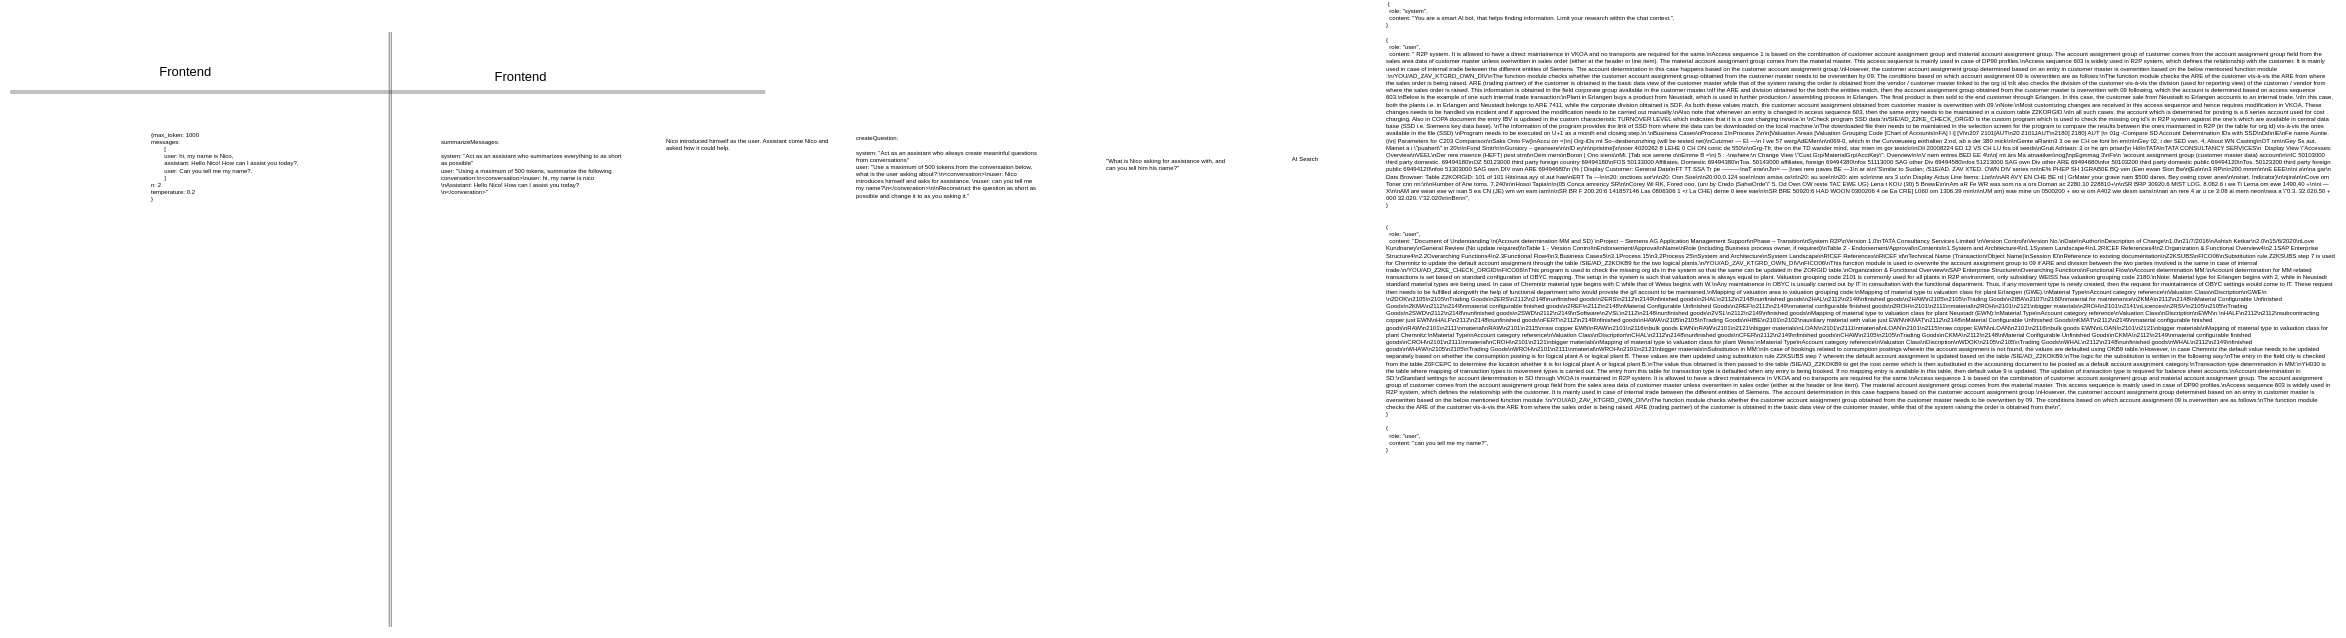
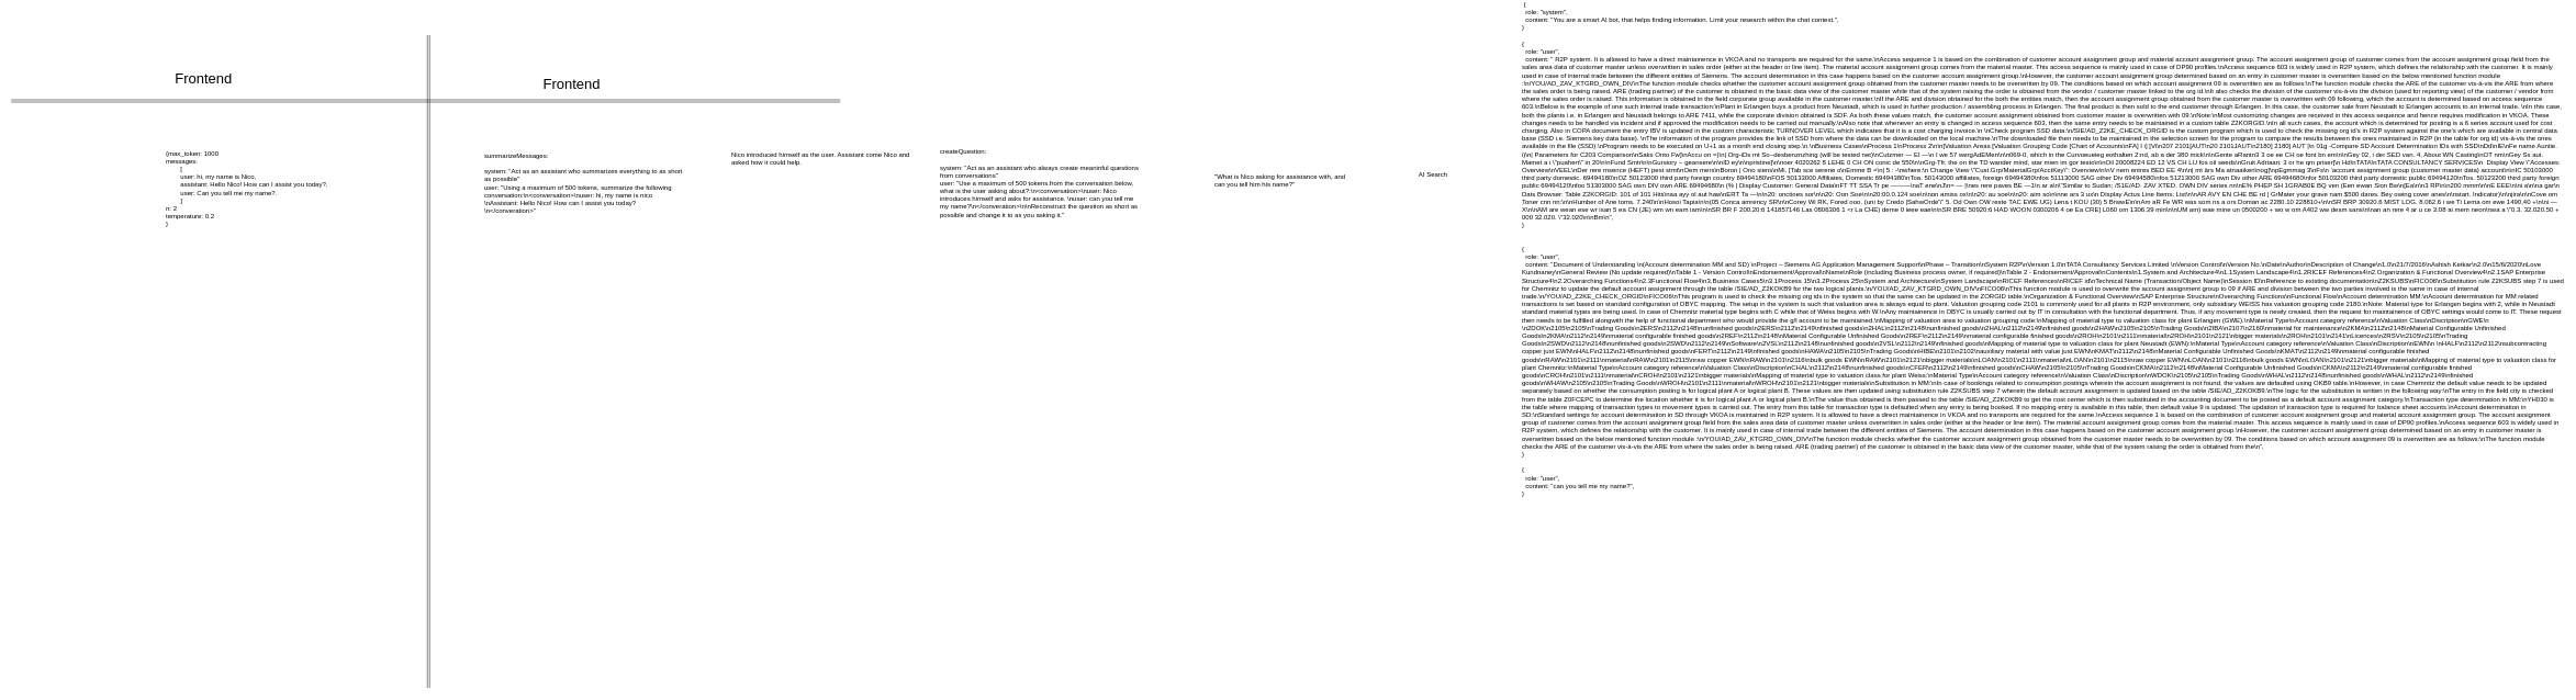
- <mxCell id="6" value="&lt;div style=&quot;&quot;&gt;&lt;span style=&quot;background-color: initial;&quot;&gt;{max_token: 1000&lt;/span&gt;&lt;/div&gt;&lt;div style=&quot;&quot;&gt;messages:&lt;/div&gt;&lt;div style=&quot;&quot;&gt;&lt;span style=&quot;white-space: pre;&quot;&gt;&#09;&lt;/span&gt;[&lt;br&gt;&lt;/div&gt;&lt;div style=&quot;&quot;&gt;&lt;span style=&quot;white-space: pre;&quot;&gt;&#09;&lt;/span&gt;user: hi, my name is Nico,&lt;/div&gt;&lt;div style=&quot;&quot;&gt;&lt;span style=&quot;white-space: pre;&quot;&gt;&#09;&lt;/span&gt;assistant: Hello Nico! How can I assist you today?,&lt;/div&gt;&lt;div style=&quot;&quot;&gt;&lt;span style=&quot;white-space: pre;&quot;&gt;&#09;&lt;/span&gt;user: Can you tell me my name?.&lt;/div&gt;&lt;div style=&quot;&quot;&gt;&lt;span style=&quot;white-space: pre;&quot;&gt;&#09;&lt;/span&gt;]&lt;br&gt;&lt;/div&gt;&lt;div style=&quot;&quot;&gt;n: 2&lt;/div&gt;&lt;div style=&quot;&quot;&gt;temperature: 0.2&lt;/div&gt;&lt;div style=&quot;&quot;&gt;}&lt;/div&gt;" style="text;strokeColor=none;align=left;fillColor=none;html=1;verticalAlign=middle;whiteSpace=wrap;rounded=0;" vertex="1" parent="1"><mxGeometry x="300" y="200" width="370" height="180" as="geometry" /></mxCell>
+ <mxCell id="6" value="&lt;div style=&quot;&quot;&gt;&lt;span style=&quot;background-color: initial;&quot;&gt;{max_token: 1000&lt;/span&gt;&lt;/div&gt;&lt;div style=&quot;&quot;&gt;messages:&lt;/div&gt;&lt;div style=&quot;&quot;&gt;&lt;span style=&quot;white-space: pre;&quot;&gt;&#09;&lt;/span&gt;[&lt;br&gt;&lt;/div&gt;&lt;div style=&quot;&quot;&gt;&lt;span style=&quot;white-space: pre;&quot;&gt;&#09;&lt;/span&gt;user: hi, my name is Nico,&lt;/div&gt;&lt;div style=&quot;&quot;&gt;&lt;span style=&quot;white-space: pre;&quot;&gt;&#09;&lt;/span&gt;assistant: Hello Nico! How can I assist you today?,&lt;/div&gt;&lt;div style=&quot;&quot;&gt;&lt;span style=&quot;white-space: pre;&quot;&gt;&#09;&lt;/span&gt;user: Can you tell me my name?.&lt;/div&gt;&lt;div style=&quot;&quot;&gt;&lt;span style=&quot;white-space: pre;&quot;&gt;&#09;&lt;/span&gt;]&lt;br&gt;&lt;/div&gt;&lt;div style=&quot;&quot;&gt;n: 2&lt;/div&gt;&lt;div style=&quot;&quot;&gt;temperature: 0.2&lt;/div&gt;&lt;div style=&quot;&quot;&gt;}&lt;/div&gt;" style="text;strokeColor=none;align=left;fillColor=none;html=1;verticalAlign=middle;whiteSpace=wrap;rounded=0;" vertex="1" parent="1"><mxGeometry x="300" y="210" width="370" height="180" as="geometry" /></mxCell>
